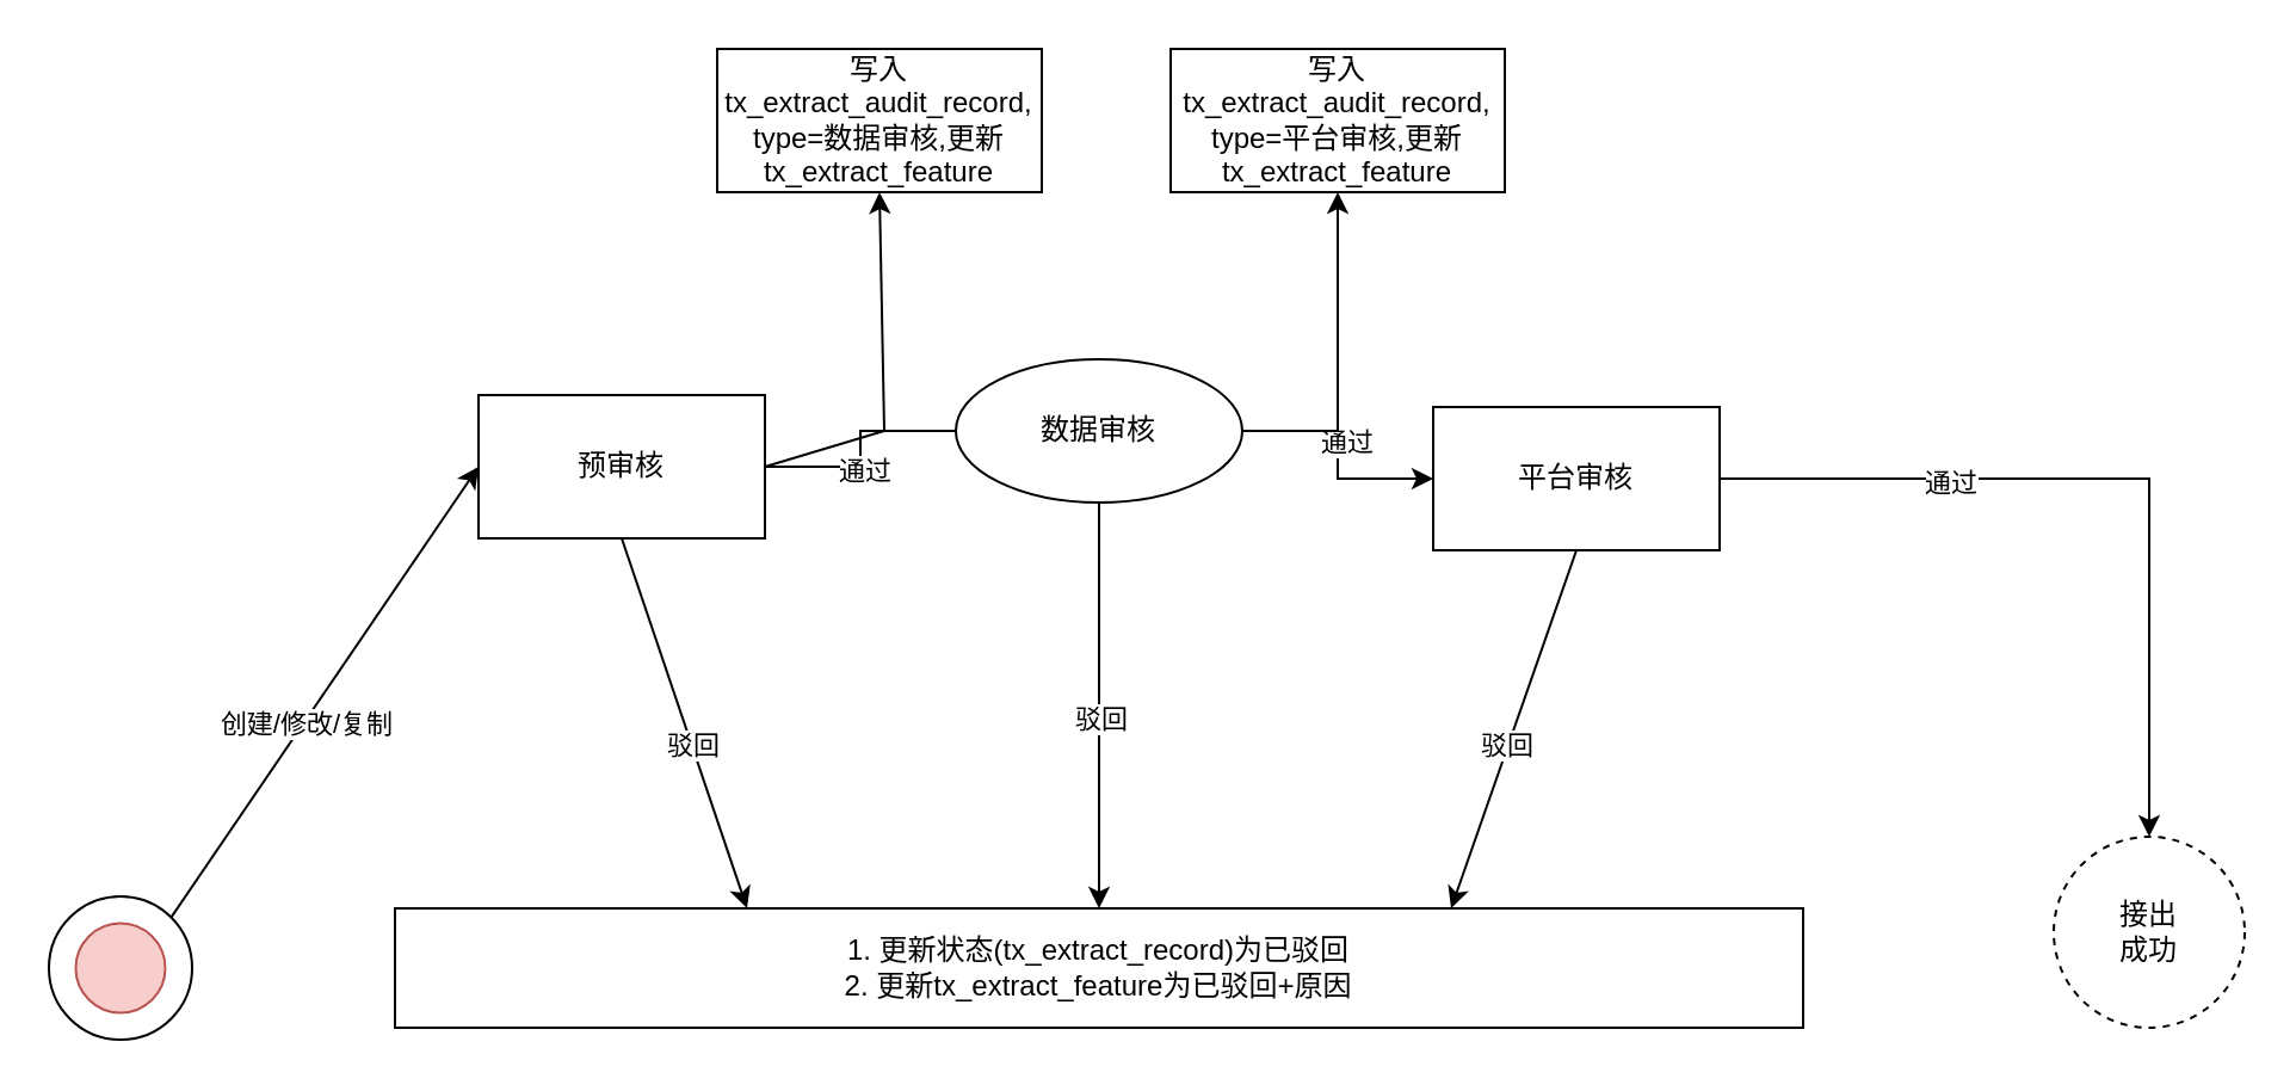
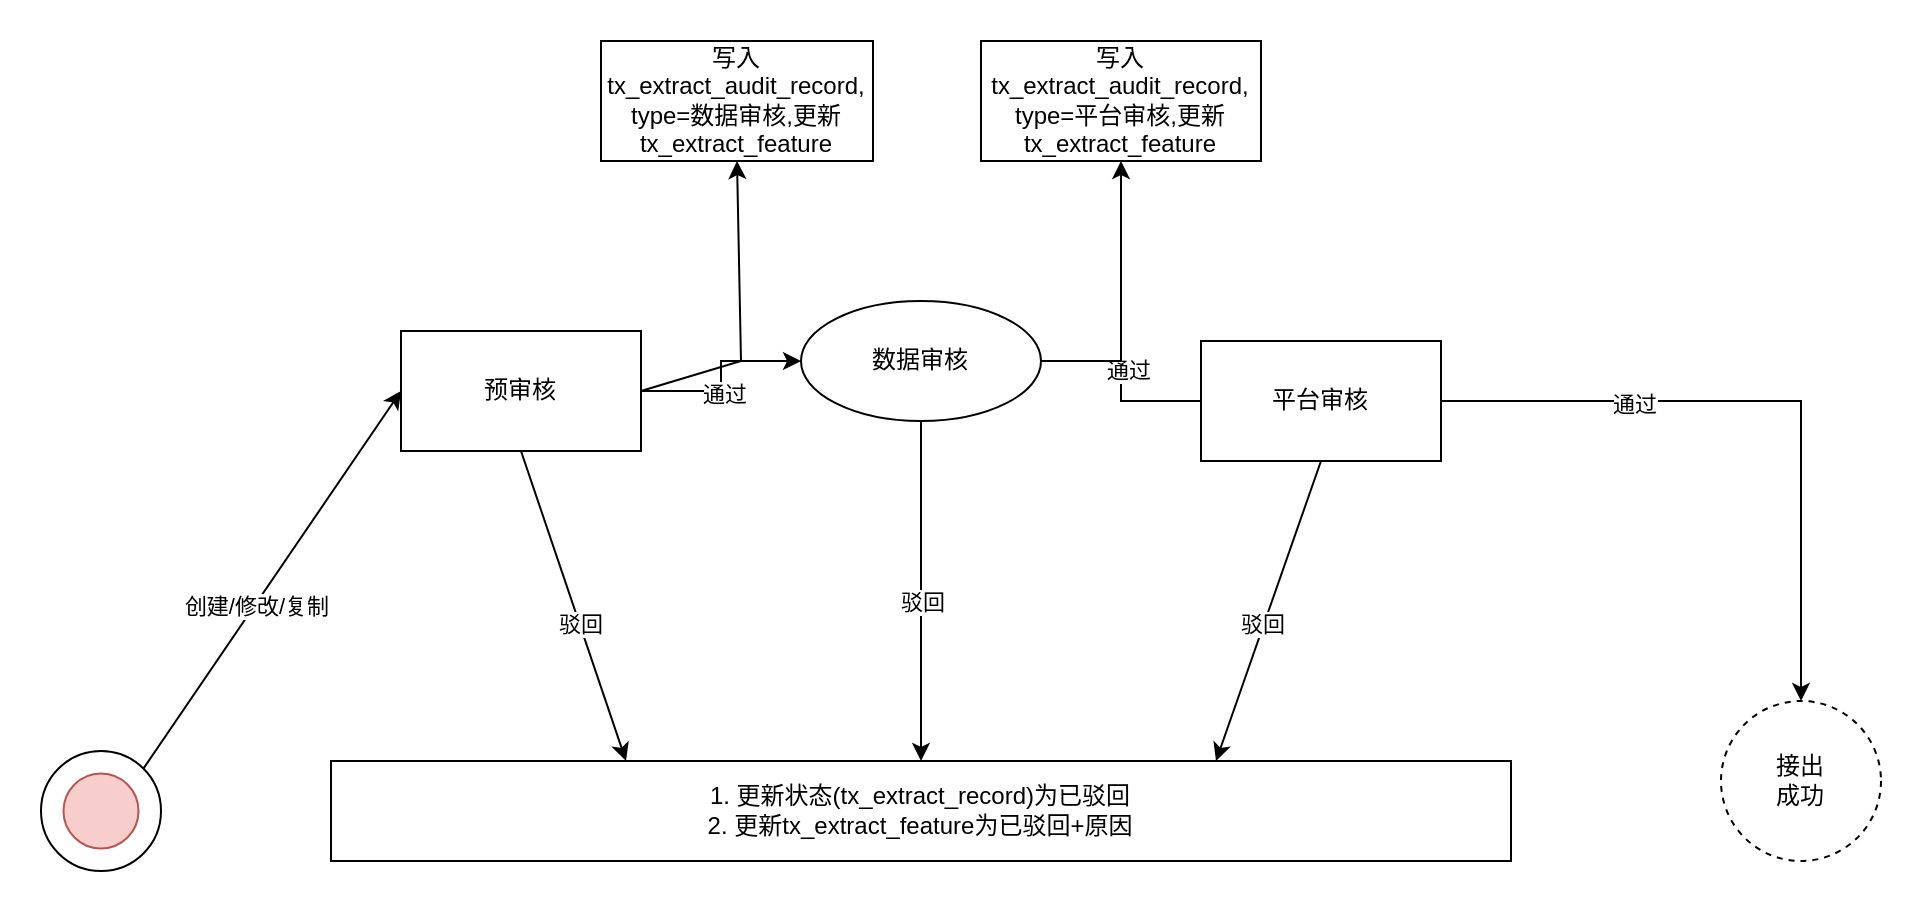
- <mxCell id="5" value="" style="edgeStyle=orthogonalEdgeStyle;rounded=0;orthogonalLoop=1;jettySize=auto;html=1;endArrow=none;" edge="1" parent="1" source="7" target="12"><mxGeometry relative="1" as="geometry" /></mxCell>
+ <mxCell id="5" value="" style="edgeStyle=orthogonalEdgeStyle;rounded=0;orthogonalLoop=1;jettySize=auto;html=1;" edge="1" parent="1" source="7" target="12"><mxGeometry relative="1" as="geometry" /></mxCell>
- <mxCell id="10" value="" style="edgeStyle=orthogonalEdgeStyle;rounded=0;orthogonalLoop=1;jettySize=auto;html=1;" edge="1" parent="1" source="12" target="13"><mxGeometry relative="1" as="geometry" /></mxCell>
+ <mxCell id="10" value="" style="edgeStyle=orthogonalEdgeStyle;rounded=0;orthogonalLoop=1;jettySize=auto;html=1;endArrow=none;" edge="1" parent="1" source="12" target="13"><mxGeometry relative="1" as="geometry" /></mxCell>
